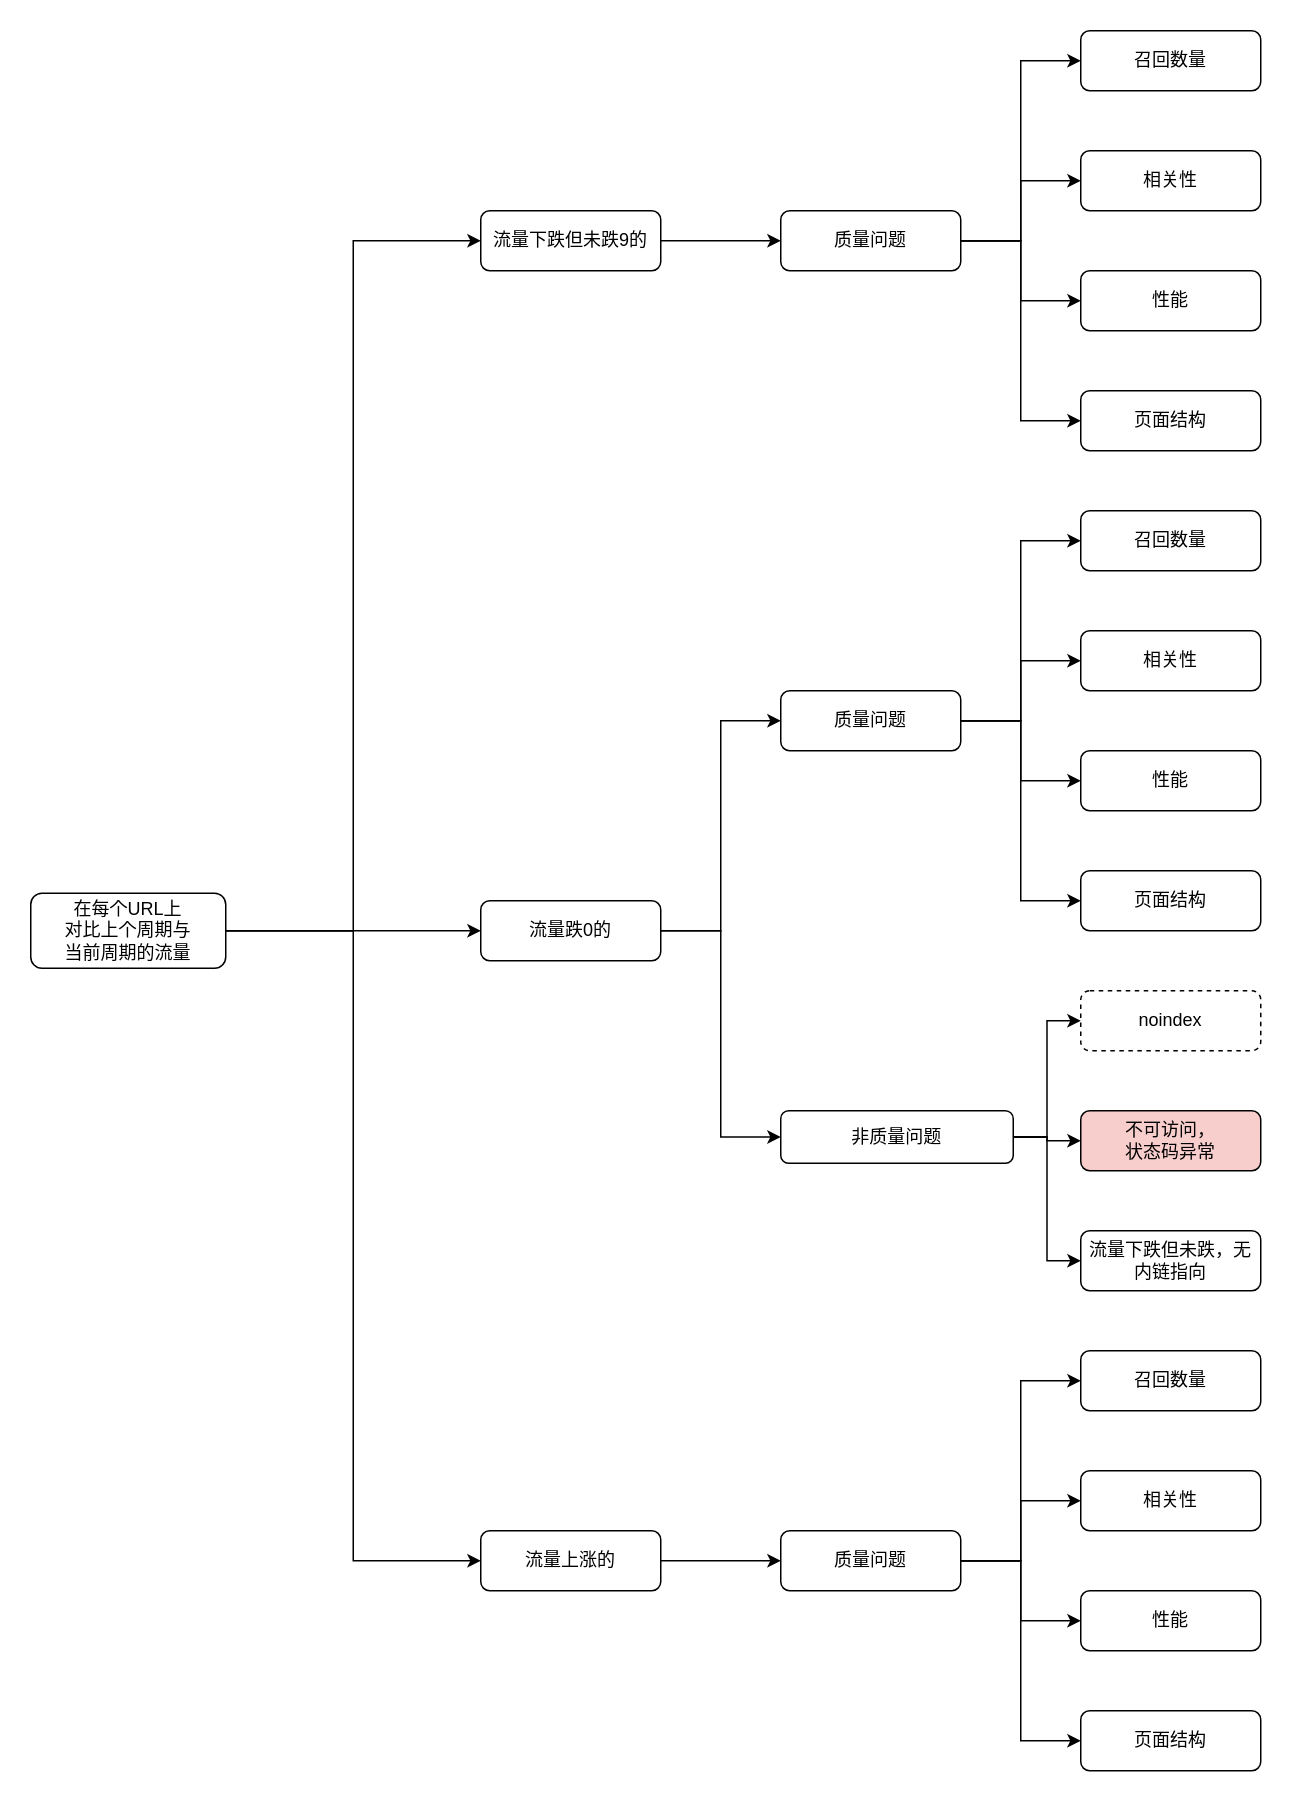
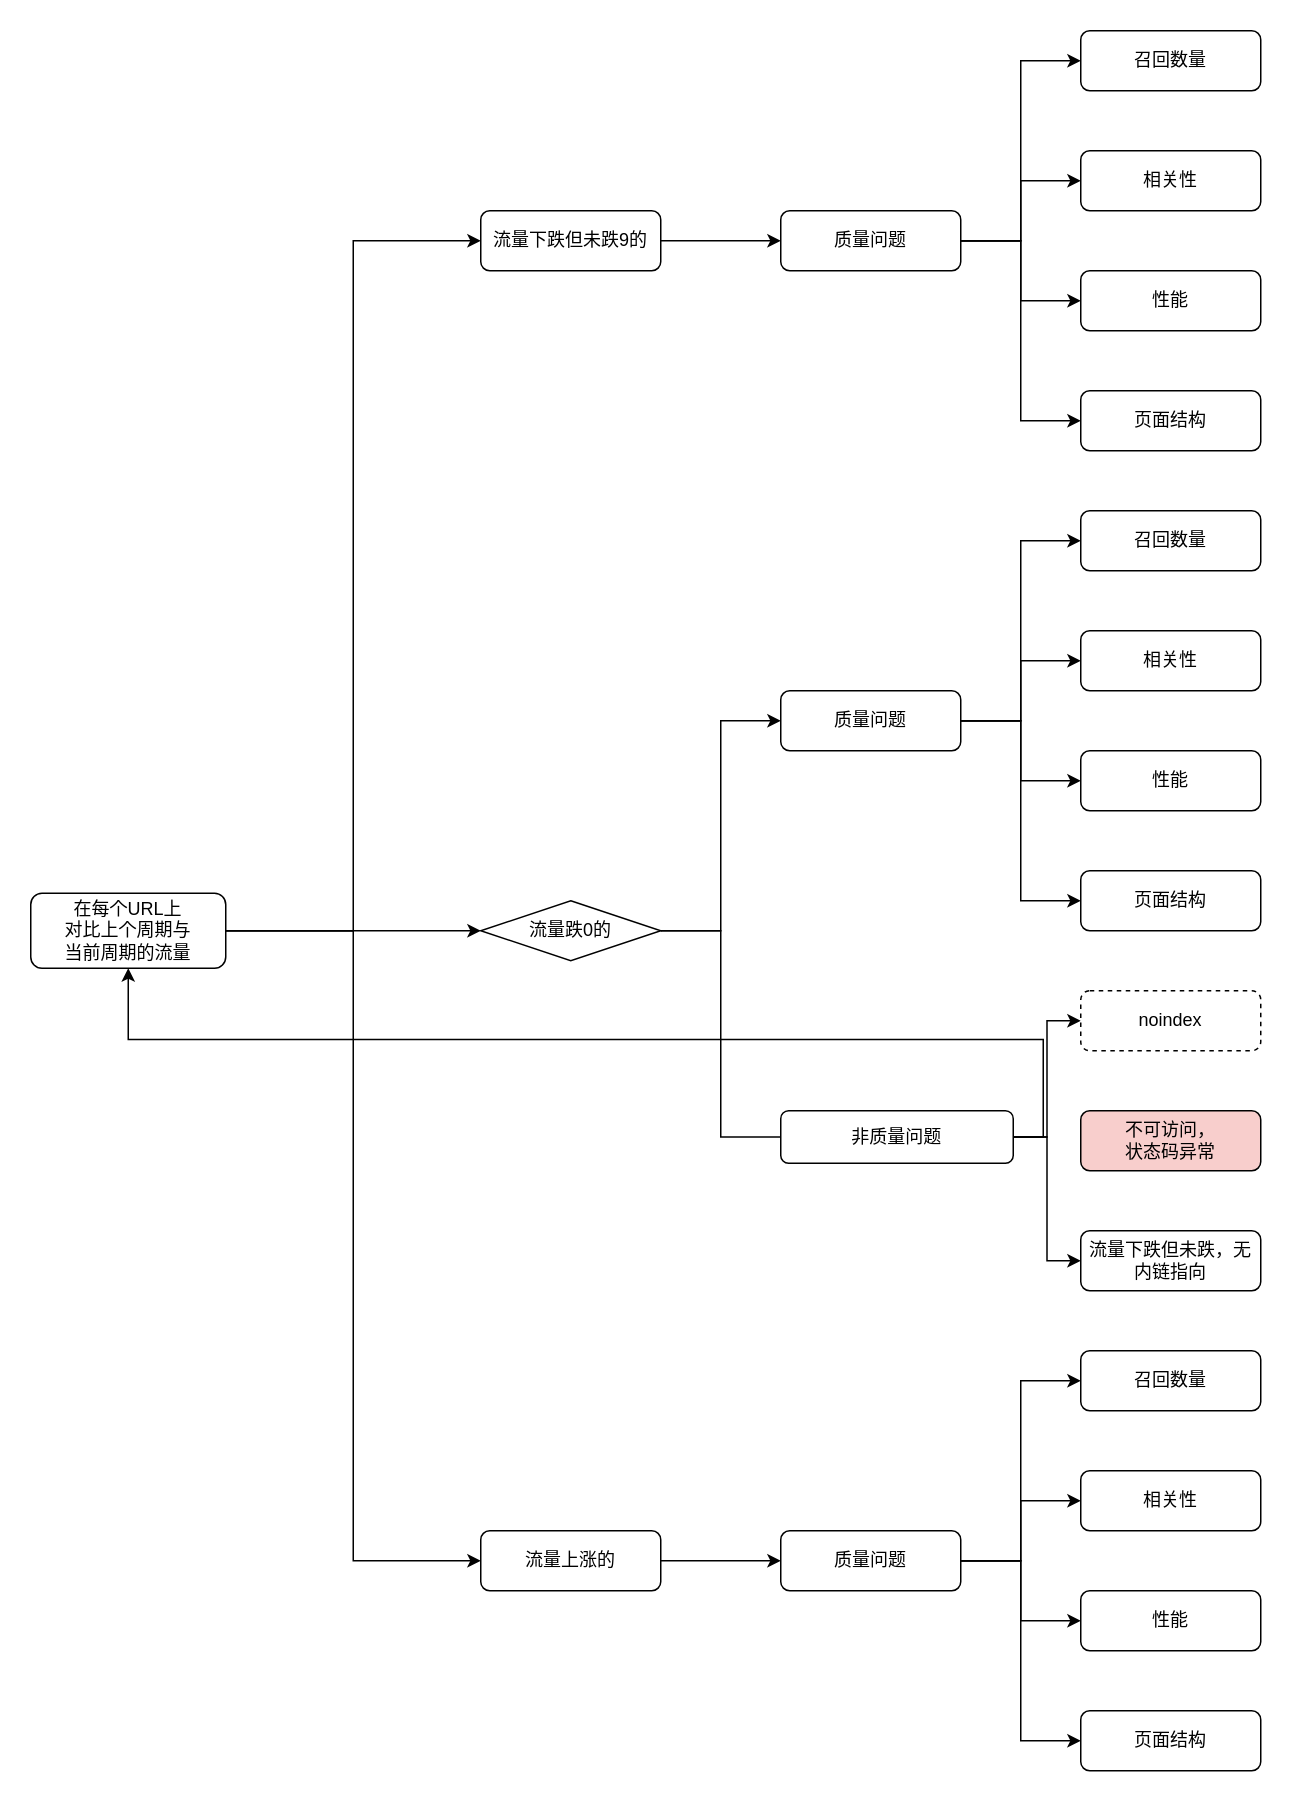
- <mxCell id="10" value="流量跌0的" style="rounded=1;whiteSpace=wrap;html=1;" vertex="1" parent="1"><mxGeometry x="320" y="600" width="120" height="40" as="geometry" /></mxCell>
+ <mxCell id="10" value="流量跌0的" style="rhombus;whiteSpace=wrap;html=1;" vertex="1" parent="1"><mxGeometry x="320" y="600" width="120" height="40" as="geometry" /></mxCell>
- <mxCell id="9" style="edgeStyle=orthogonalEdgeStyle;rounded=0;orthogonalLoop=1;jettySize=auto;html=1;exitX=1;exitY=0.5;exitDx=0;exitDy=0;entryX=0;entryY=0.5;entryDx=0;entryDy=0;" edge="1" parent="1" source="10" target="34"><mxGeometry relative="1" as="geometry" /></mxCell>
+ <mxCell id="9" style="edgeStyle=orthogonalEdgeStyle;rounded=0;orthogonalLoop=1;jettySize=auto;html=1;exitX=1;exitY=0.5;exitDx=0;exitDy=0;entryX=0;entryY=0.5;entryDx=0;entryDy=0;endArrow=none;" edge="1" parent="1" source="10" target="34"><mxGeometry relative="1" as="geometry" /></mxCell>
- <mxCell id="32" style="edgeStyle=orthogonalEdgeStyle;rounded=0;orthogonalLoop=1;jettySize=auto;html=1;exitX=1;exitY=0.5;exitDx=0;exitDy=0;entryX=0;entryY=0.5;entryDx=0;entryDy=0;" edge="1" parent="1" source="34" target="36"><mxGeometry relative="1" as="geometry" /></mxCell>
+ <mxCell id="32" style="edgeStyle=orthogonalEdgeStyle;rounded=0;orthogonalLoop=1;jettySize=auto;html=1;exitX=1;exitY=0.5;exitDx=0;exitDy=0;" edge="1" parent="1" source="34" target="5"><mxGeometry relative="1" as="geometry" /></mxCell>
